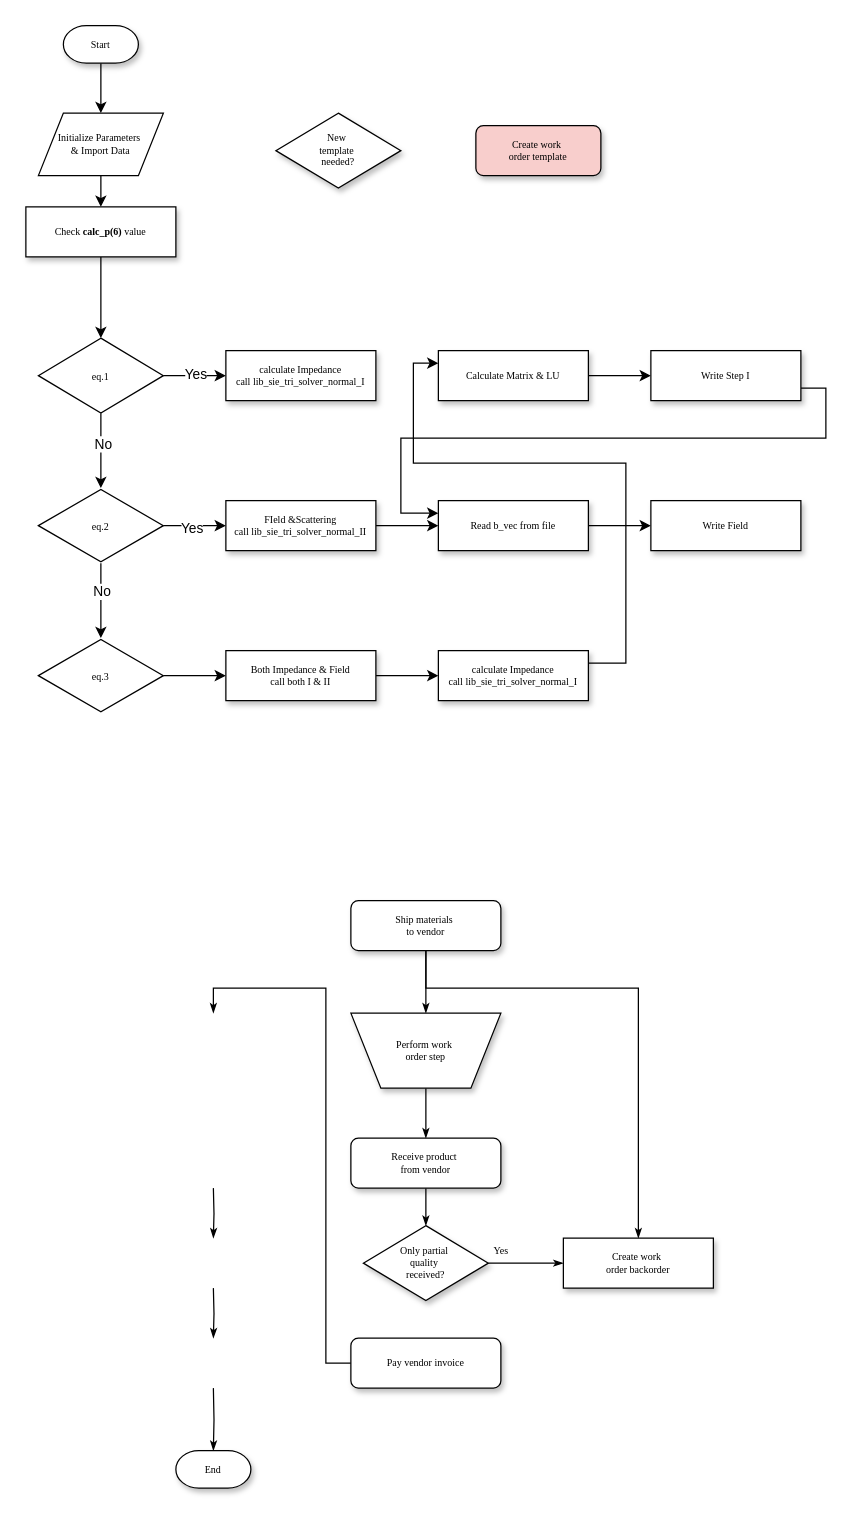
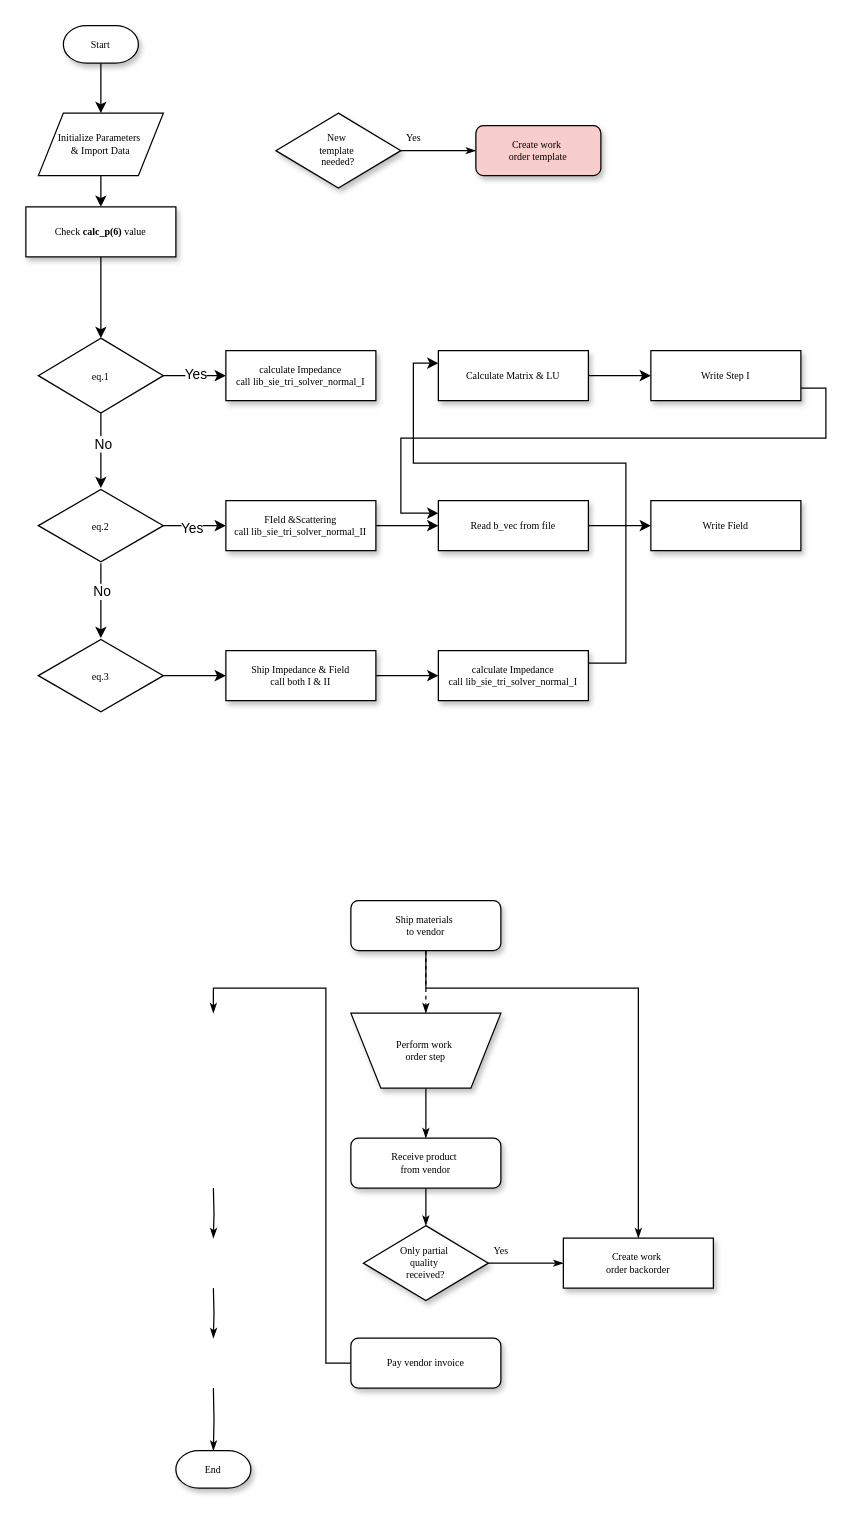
+ <mxCell id="2" value="Yes" style="edgeStyle=orthogonalEdgeStyle;rounded=0;html=1;labelBackgroundColor=none;startSize=5;endArrow=classicThin;endFill=1;endSize=5;jettySize=auto;orthogonalLoop=1;strokeWidth=1;fontFamily=Verdana;fontSize=8" parent="1" source="3" target="4" edge="1"><mxGeometry x="-0.667" y="10" relative="1" as="geometry"><mxPoint as="offset" /></mxGeometry></mxCell>
- <mxCell id="41" value="Both Impedance &amp;amp; Field&lt;div&gt;call both I &amp;amp; II&lt;/div&gt;" style="whiteSpace=wrap;html=1;rounded=0;shadow=1;labelBackgroundColor=none;strokeWidth=1;fontFamily=Verdana;fontSize=8;align=center;spacing=6;" vertex="1" parent="1"><mxGeometry x="180" y="520" width="120" height="40" as="geometry" /></mxCell>
+ <mxCell id="41" value="Ship Impedance &amp;amp; Field&lt;div&gt;call both I &amp;amp; II&lt;/div&gt;" style="whiteSpace=wrap;html=1;rounded=0;shadow=1;labelBackgroundColor=none;strokeWidth=1;fontFamily=Verdana;fontSize=8;align=center;spacing=6;" vertex="1" parent="1"><mxGeometry x="180" y="520" width="120" height="40" as="geometry" /></mxCell>
- <mxCell id="10" style="edgeStyle=orthogonalEdgeStyle;rounded=0;html=1;labelBackgroundColor=none;startSize=5;endArrow=classicThin;endFill=1;endSize=5;jettySize=auto;orthogonalLoop=1;strokeWidth=1;fontFamily=Verdana;fontSize=8" parent="1" source="12" target="14" edge="1"><mxGeometry relative="1" as="geometry" /></mxCell>
+ <mxCell id="10" style="edgeStyle=orthogonalEdgeStyle;rounded=0;html=1;labelBackgroundColor=none;startSize=5;endArrow=classicThin;endFill=1;endSize=5;jettySize=auto;orthogonalLoop=1;strokeWidth=1;fontFamily=Verdana;fontSize=8;dashed=1;" parent="1" source="12" target="14" edge="1"><mxGeometry relative="1" as="geometry" /></mxCell>
